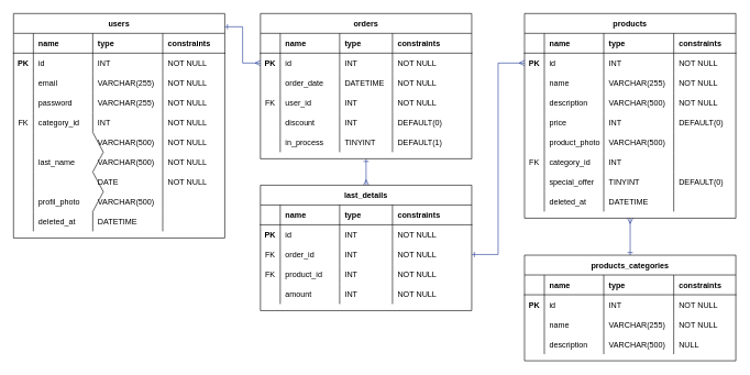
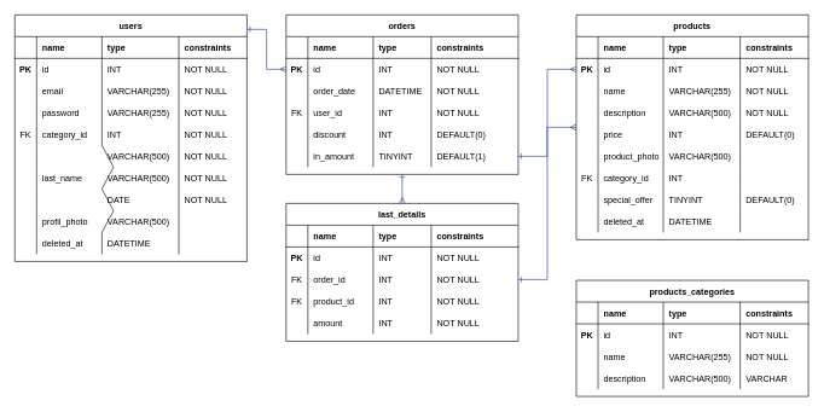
- <mxCell id="99" value="in_process" style="shape=partialRectangle;overflow=hidden;connectable=0;fillColor=none;top=0;left=0;bottom=0;right=0;align=left;spacingLeft=6;" parent="97" vertex="1"><mxGeometry x="30" width="90" height="30" as="geometry"><mxRectangle width="90" height="30" as="alternateBounds" /></mxGeometry></mxCell>
+ <mxCell id="99" value="in_amount" style="shape=partialRectangle;overflow=hidden;connectable=0;fillColor=none;top=0;left=0;bottom=0;right=0;align=left;spacingLeft=6;" parent="97" vertex="1"><mxGeometry x="30" width="90" height="30" as="geometry"><mxRectangle width="90" height="30" as="alternateBounds" /></mxGeometry></mxCell>
- <mxCell id="2" style="edgeStyle=orthogonalEdgeStyle;rounded=0;orthogonalLoop=1;jettySize=auto;html=1;entryX=0.5;entryY=0;entryDx=0;entryDy=0;startArrow=ERmany;startFill=0;endArrow=ERone;endFill=0;strokeColor=#243B96;" parent="1" source="3" target="49" edge="1"><mxGeometry relative="1" as="geometry" /></mxCell>
+ <mxCell id="2" style="edgeStyle=orthogonalEdgeStyle;rounded=0;orthogonalLoop=1;jettySize=auto;html=1;startArrow=ERmany;startFill=0;endArrow=ERone;endFill=0;strokeColor=#243B96;" parent="1" source="3" target="101" edge="1"><mxGeometry relative="1" as="geometry" /></mxCell>
- <mxCell id="69" value="NULL" style="shape=partialRectangle;overflow=hidden;connectable=0;fillColor=none;top=0;left=0;bottom=0;right=0;align=left;spacingLeft=6;" parent="65" vertex="1"><mxGeometry x="226" width="94" height="30" as="geometry"><mxRectangle width="94" height="30" as="alternateBounds" /></mxGeometry></mxCell>
+ <mxCell id="69" value="VARCHAR" style="shape=partialRectangle;overflow=hidden;connectable=0;fillColor=none;top=0;left=0;bottom=0;right=0;align=left;spacingLeft=6;" parent="65" vertex="1"><mxGeometry x="226" width="94" height="30" as="geometry"><mxRectangle width="94" height="30" as="alternateBounds" /></mxGeometry></mxCell>
